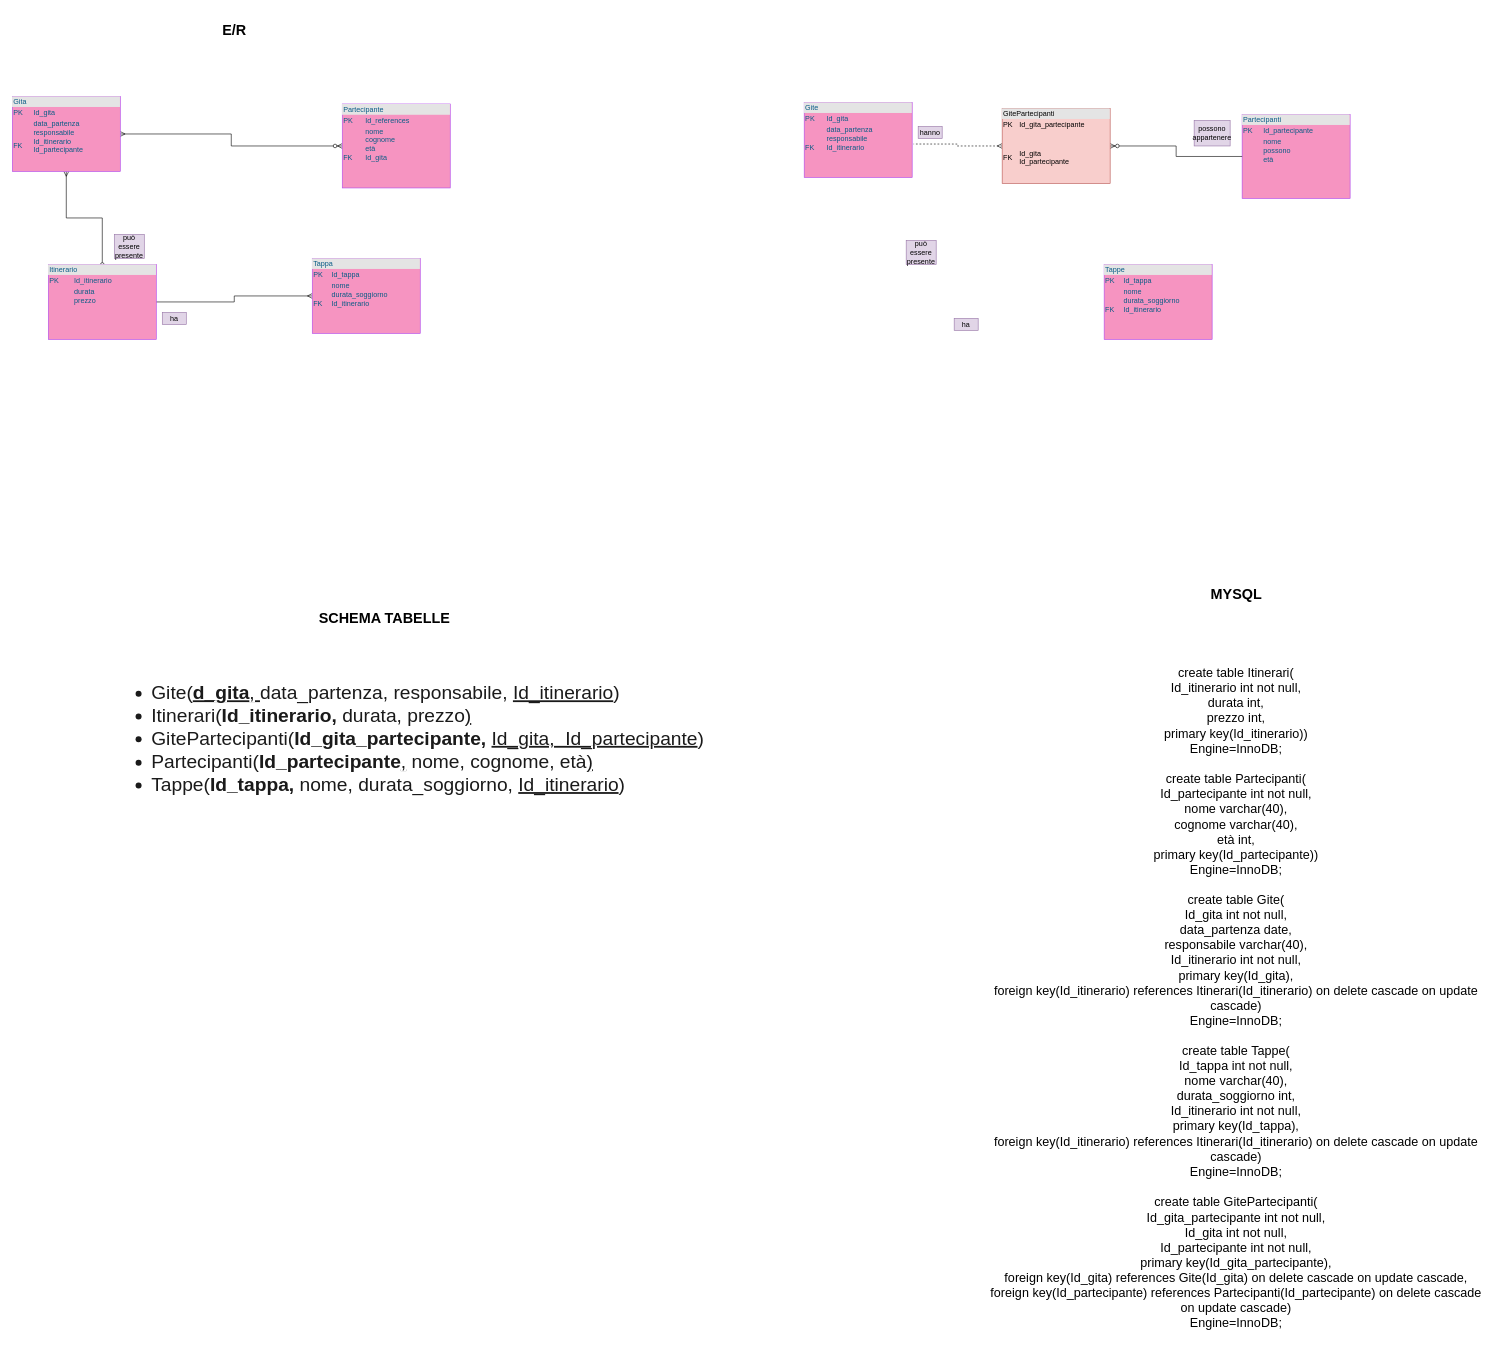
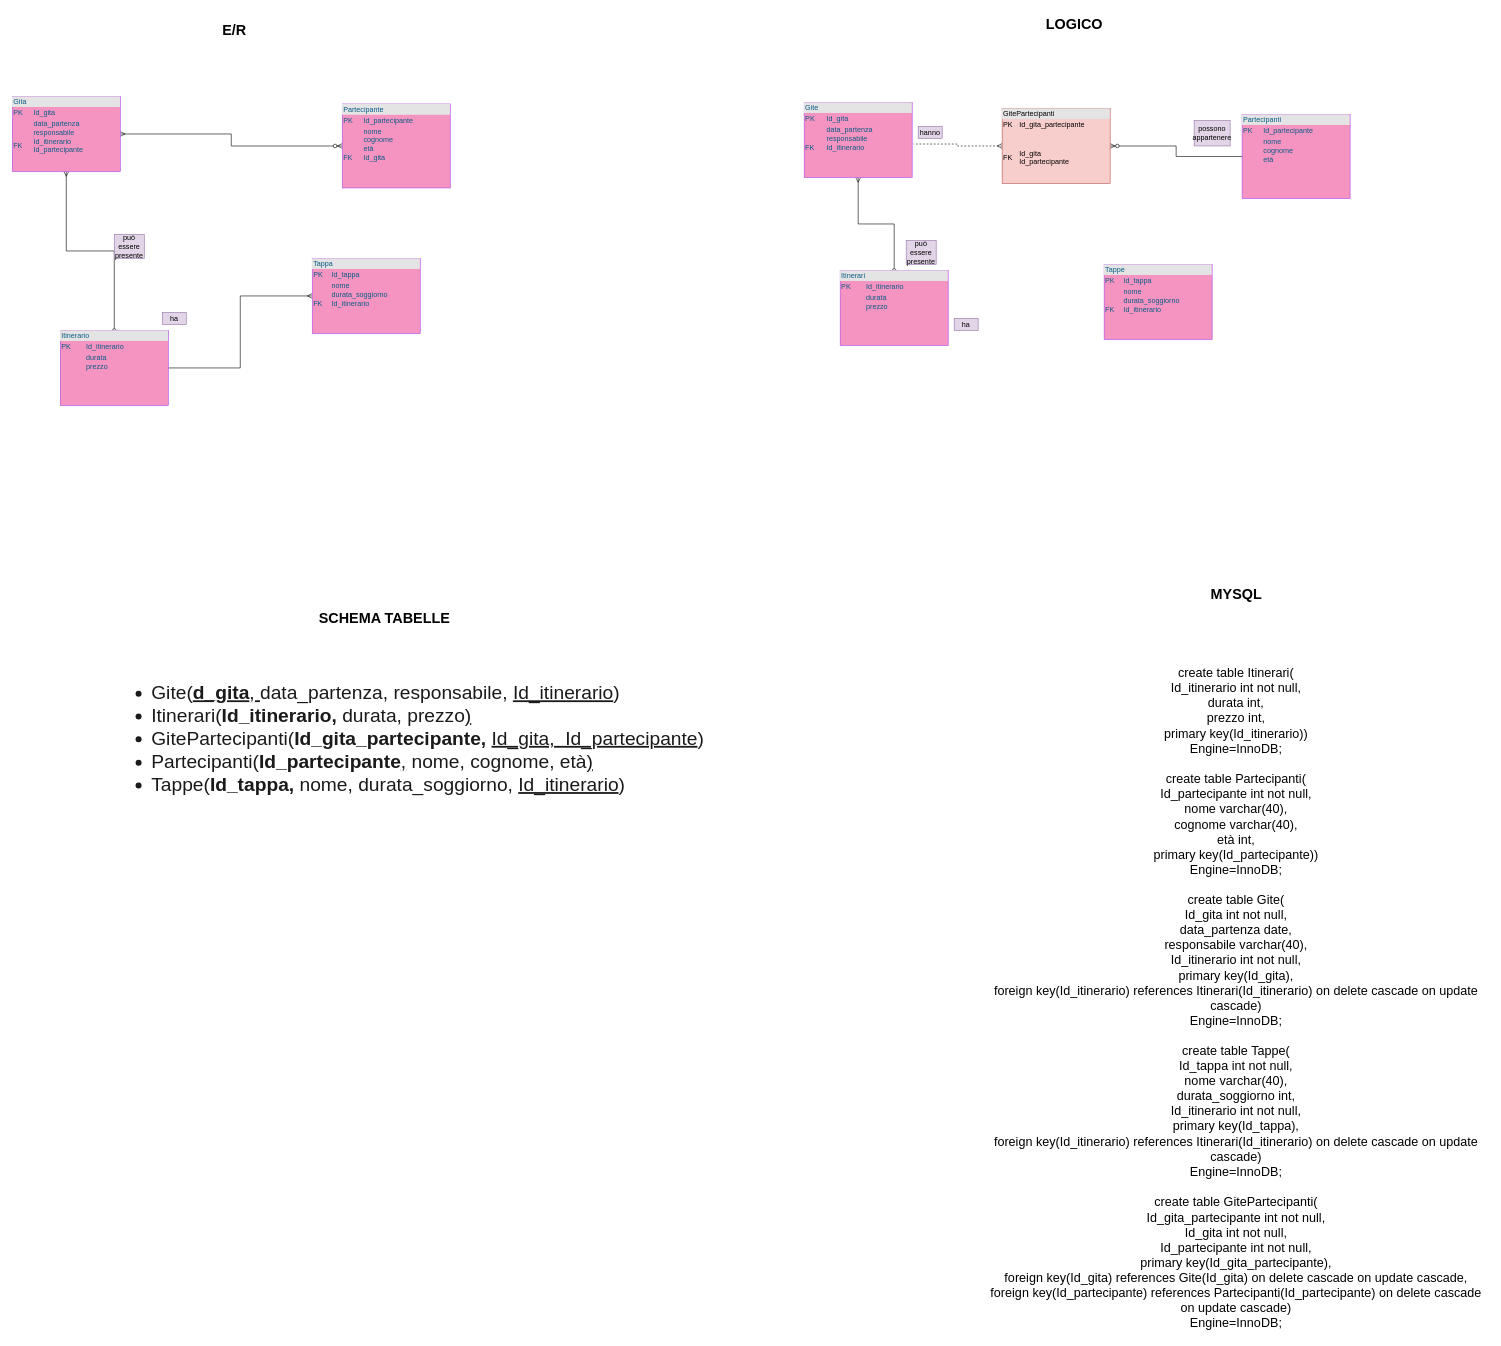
+ <mxCell id="25" value="LOGICO" style="text;strokeColor=none;fillColor=none;html=1;fontSize=24;fontStyle=1;verticalAlign=middle;align=center;rounded=0;sketch=0;" vertex="1" parent="1"><mxGeometry x="1740" y="20" width="100" height="40" as="geometry" /></mxCell>
- <mxCell id="7" value="&lt;div style=&quot;box-sizing: border-box ; width: 100% ; background: #e4e4e4 ; padding: 2px&quot;&gt;Partecipante&lt;/div&gt;&lt;table style=&quot;width: 100% ; font-size: 1em&quot; cellpadding=&quot;2&quot; cellspacing=&quot;0&quot;&gt;&lt;tbody&gt;&lt;tr&gt;&lt;td&gt;PK&lt;/td&gt;&lt;td&gt;Id_references&lt;br&gt;&lt;/td&gt;&lt;/tr&gt;&lt;tr&gt;&lt;td&gt;FK&lt;/td&gt;&lt;td&gt;nome&lt;br&gt;cognome&lt;br&gt;età&lt;br&gt;Id_gita&lt;br&gt;&lt;br&gt;&lt;br&gt;&lt;br&gt;&lt;/td&gt;&lt;/tr&gt;&lt;tr&gt;&lt;td&gt;&amp;nbsp;&lt;/td&gt;&lt;td&gt;&lt;br&gt;&lt;/td&gt;&lt;/tr&gt;&lt;/tbody&gt;&lt;/table&gt;" style="verticalAlign=top;align=left;overflow=fill;html=1;fillColor=#F694C1;strokeColor=#AF45ED;fontColor=#095C86;" vertex="1" parent="1"><mxGeometry x="570" y="172.5" width="180" height="140" as="geometry" /></mxCell>
+ <mxCell id="7" value="&lt;div style=&quot;box-sizing: border-box ; width: 100% ; background: #e4e4e4 ; padding: 2px&quot;&gt;Partecipante&lt;/div&gt;&lt;table style=&quot;width: 100% ; font-size: 1em&quot; cellpadding=&quot;2&quot; cellspacing=&quot;0&quot;&gt;&lt;tbody&gt;&lt;tr&gt;&lt;td&gt;PK&lt;/td&gt;&lt;td&gt;Id_partecipante&lt;br&gt;&lt;/td&gt;&lt;/tr&gt;&lt;tr&gt;&lt;td&gt;FK&lt;/td&gt;&lt;td&gt;nome&lt;br&gt;cognome&lt;br&gt;età&lt;br&gt;Id_gita&lt;br&gt;&lt;br&gt;&lt;br&gt;&lt;br&gt;&lt;/td&gt;&lt;/tr&gt;&lt;tr&gt;&lt;td&gt;&amp;nbsp;&lt;/td&gt;&lt;td&gt;&lt;br&gt;&lt;/td&gt;&lt;/tr&gt;&lt;/tbody&gt;&lt;/table&gt;" style="verticalAlign=top;align=left;overflow=fill;html=1;fillColor=#F694C1;strokeColor=#AF45ED;fontColor=#095C86;" vertex="1" parent="1"><mxGeometry x="570" y="172.5" width="180" height="140" as="geometry" /></mxCell>
- <mxCell id="14" value="&lt;div style=&quot;box-sizing: border-box ; width: 100% ; background: #e4e4e4 ; padding: 2px&quot;&gt;Partecipanti&lt;/div&gt;&lt;table style=&quot;width: 100% ; font-size: 1em&quot; cellpadding=&quot;2&quot; cellspacing=&quot;0&quot;&gt;&lt;tbody&gt;&lt;tr&gt;&lt;td&gt;PK&lt;/td&gt;&lt;td&gt;Id_partecipante&lt;br&gt;&lt;/td&gt;&lt;/tr&gt;&lt;tr&gt;&lt;td&gt;&lt;br&gt;&lt;/td&gt;&lt;td&gt;nome&lt;br&gt;possono&lt;br&gt;età&lt;br&gt;&lt;br&gt;&lt;br&gt;&lt;br&gt;&lt;br&gt;&lt;/td&gt;&lt;/tr&gt;&lt;tr&gt;&lt;td&gt;&amp;nbsp;&lt;/td&gt;&lt;td&gt;&lt;br&gt;&lt;/td&gt;&lt;/tr&gt;&lt;/tbody&gt;&lt;/table&gt;" style="verticalAlign=top;align=left;overflow=fill;html=1;fillColor=#F694C1;strokeColor=#AF45ED;fontColor=#095C86;" vertex="1" parent="1"><mxGeometry x="2070" y="190" width="180" height="140" as="geometry" /></mxCell>
+ <mxCell id="14" value="&lt;div style=&quot;box-sizing: border-box ; width: 100% ; background: #e4e4e4 ; padding: 2px&quot;&gt;Partecipanti&lt;/div&gt;&lt;table style=&quot;width: 100% ; font-size: 1em&quot; cellpadding=&quot;2&quot; cellspacing=&quot;0&quot;&gt;&lt;tbody&gt;&lt;tr&gt;&lt;td&gt;PK&lt;/td&gt;&lt;td&gt;Id_partecipante&lt;br&gt;&lt;/td&gt;&lt;/tr&gt;&lt;tr&gt;&lt;td&gt;&lt;br&gt;&lt;/td&gt;&lt;td&gt;nome&lt;br&gt;cognome&lt;br&gt;età&lt;br&gt;&lt;br&gt;&lt;br&gt;&lt;br&gt;&lt;br&gt;&lt;/td&gt;&lt;/tr&gt;&lt;tr&gt;&lt;td&gt;&amp;nbsp;&lt;/td&gt;&lt;td&gt;&lt;br&gt;&lt;/td&gt;&lt;/tr&gt;&lt;/tbody&gt;&lt;/table&gt;" style="verticalAlign=top;align=left;overflow=fill;html=1;fillColor=#F694C1;strokeColor=#AF45ED;fontColor=#095C86;" vertex="1" parent="1"><mxGeometry x="2070" y="190" width="180" height="140" as="geometry" /></mxCell>
+ <mxCell id="11" style="edgeStyle=orthogonalEdgeStyle;rounded=0;orthogonalLoop=1;jettySize=auto;html=1;entryX=0.5;entryY=0;entryDx=0;entryDy=0;endArrow=oval;endFill=0;startArrow=ERmany;startFill=0;" edge="1" parent="1" source="12" target="13"><mxGeometry relative="1" as="geometry" /></mxCell>
- <mxCell id="6" value="&lt;div style=&quot;box-sizing: border-box ; width: 100% ; background: #e4e4e4 ; padding: 2px&quot;&gt;Itinerario&lt;/div&gt;&lt;table style=&quot;width: 100% ; font-size: 1em&quot; cellpadding=&quot;2&quot; cellspacing=&quot;0&quot;&gt;&lt;tbody&gt;&lt;tr&gt;&lt;td&gt;PK&lt;/td&gt;&lt;td&gt;Id_itinerario&lt;br&gt;&lt;/td&gt;&lt;/tr&gt;&lt;tr&gt;&lt;td&gt;&lt;br&gt;&lt;/td&gt;&lt;td&gt;durata&lt;br&gt;prezzo&lt;br&gt;&lt;br&gt;&lt;br&gt;&lt;/td&gt;&lt;/tr&gt;&lt;tr&gt;&lt;td&gt;&amp;nbsp;&lt;/td&gt;&lt;td&gt;&lt;br&gt;&lt;/td&gt;&lt;/tr&gt;&lt;/tbody&gt;&lt;/table&gt;" style="verticalAlign=top;align=left;overflow=fill;html=1;fillColor=#F694C1;strokeColor=#AF45ED;fontColor=#095C86;" vertex="1" parent="1"><mxGeometry x="80" y="440" width="180" height="125" as="geometry" /></mxCell>
+ <mxCell id="6" value="&lt;div style=&quot;box-sizing: border-box ; width: 100% ; background: #e4e4e4 ; padding: 2px&quot;&gt;Itinerario&lt;/div&gt;&lt;table style=&quot;width: 100% ; font-size: 1em&quot; cellpadding=&quot;2&quot; cellspacing=&quot;0&quot;&gt;&lt;tbody&gt;&lt;tr&gt;&lt;td&gt;PK&lt;/td&gt;&lt;td&gt;Id_itinerario&lt;br&gt;&lt;/td&gt;&lt;/tr&gt;&lt;tr&gt;&lt;td&gt;&lt;br&gt;&lt;/td&gt;&lt;td&gt;durata&lt;br&gt;prezzo&lt;br&gt;&lt;br&gt;&lt;br&gt;&lt;/td&gt;&lt;/tr&gt;&lt;tr&gt;&lt;td&gt;&amp;nbsp;&lt;/td&gt;&lt;td&gt;&lt;br&gt;&lt;/td&gt;&lt;/tr&gt;&lt;/tbody&gt;&lt;/table&gt;" style="verticalAlign=top;align=left;overflow=fill;html=1;fillColor=#F694C1;strokeColor=#AF45ED;fontColor=#095C86;" vertex="1" parent="1"><mxGeometry x="100" y="550" width="180" height="125" as="geometry" /></mxCell>
+ <mxCell id="13" value="&lt;div style=&quot;box-sizing: border-box ; width: 100% ; background: #e4e4e4 ; padding: 2px&quot;&gt;Itinerari&lt;/div&gt;&lt;table style=&quot;width: 100% ; font-size: 1em&quot; cellpadding=&quot;2&quot; cellspacing=&quot;0&quot;&gt;&lt;tbody&gt;&lt;tr&gt;&lt;td&gt;PK&lt;/td&gt;&lt;td&gt;Id_itinerario&lt;br&gt;&lt;/td&gt;&lt;/tr&gt;&lt;tr&gt;&lt;td&gt;&lt;br&gt;&lt;/td&gt;&lt;td&gt;durata&lt;br&gt;prezzo&lt;br&gt;&lt;br&gt;&lt;br&gt;&lt;/td&gt;&lt;/tr&gt;&lt;tr&gt;&lt;td&gt;&amp;nbsp;&lt;/td&gt;&lt;td&gt;&lt;br&gt;&lt;/td&gt;&lt;/tr&gt;&lt;/tbody&gt;&lt;/table&gt;" style="verticalAlign=top;align=left;overflow=fill;html=1;fillColor=#F694C1;strokeColor=#AF45ED;fontColor=#095C86;" vertex="1" parent="1"><mxGeometry x="1400" y="450" width="180" height="125" as="geometry" /></mxCell>
